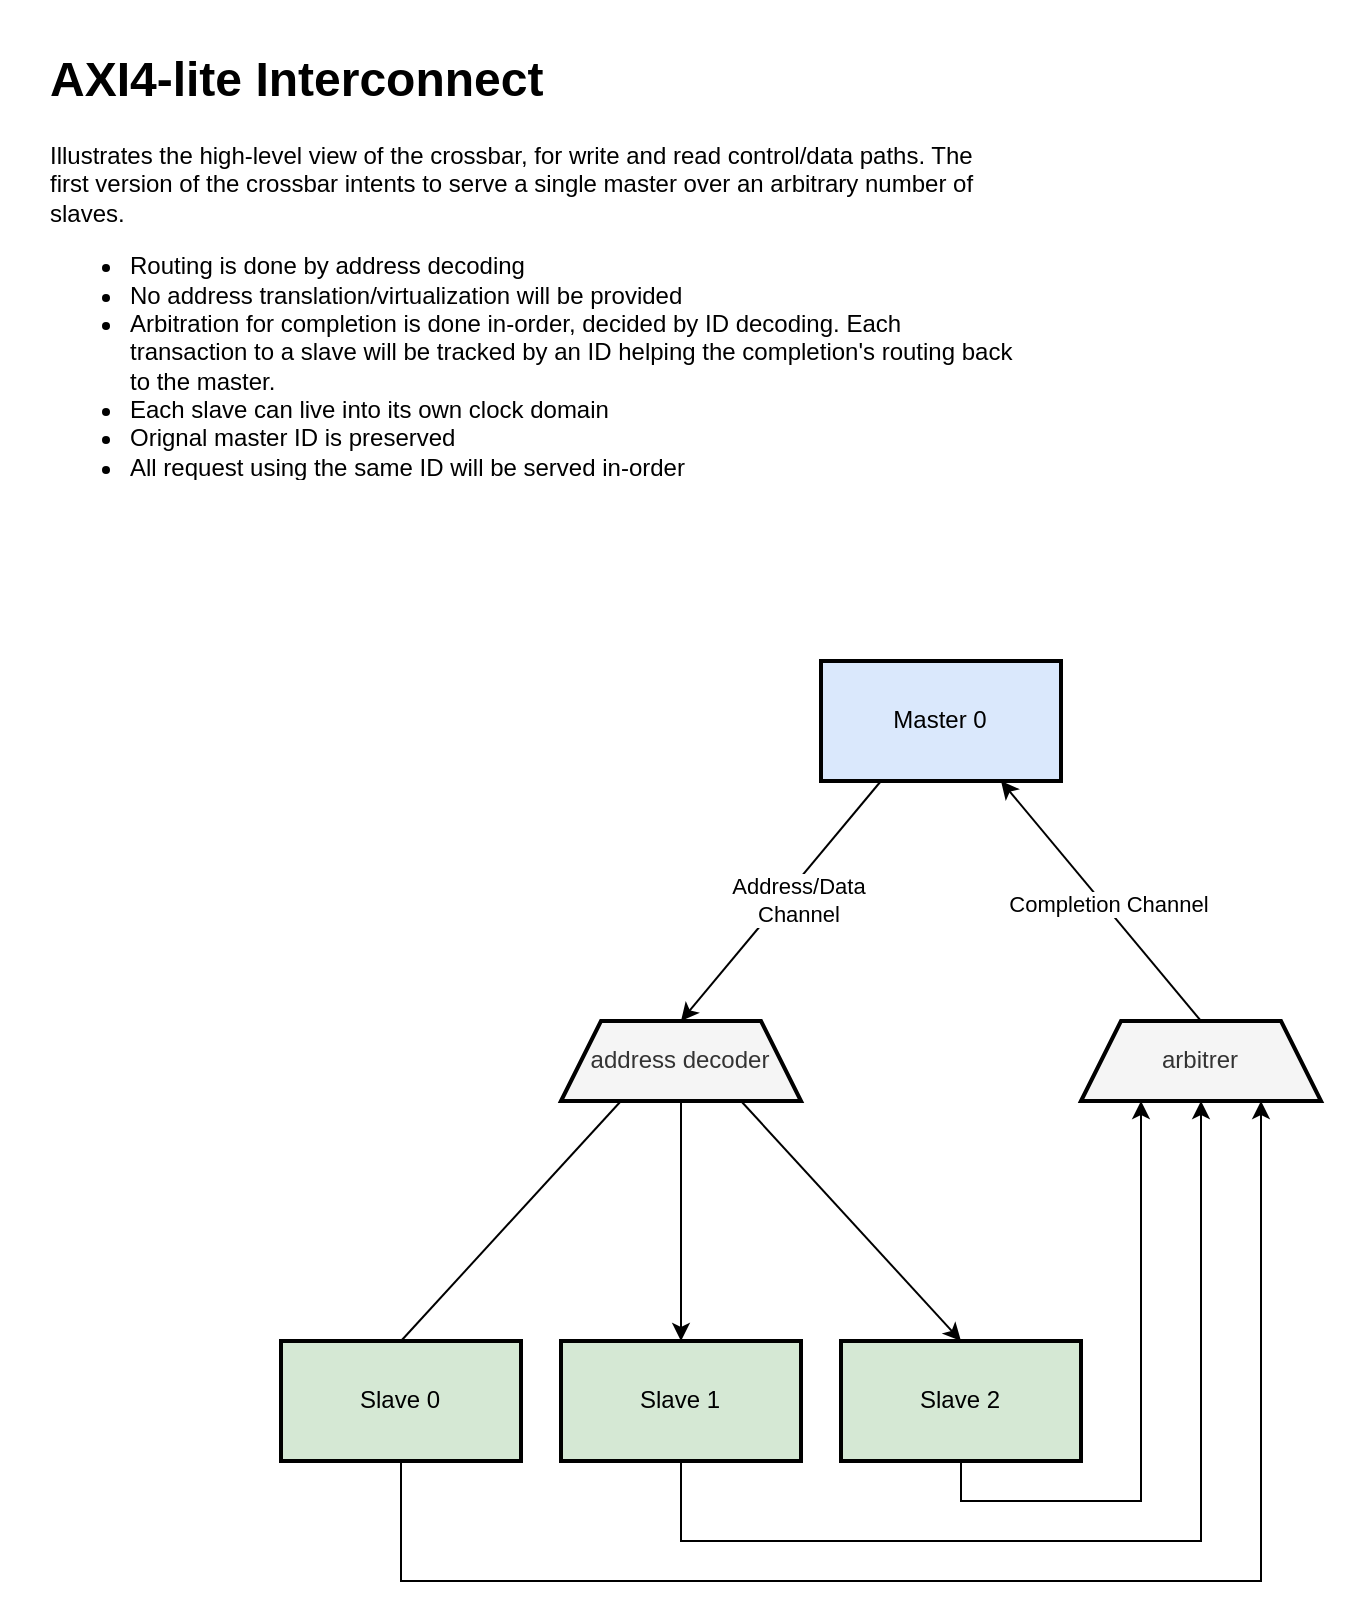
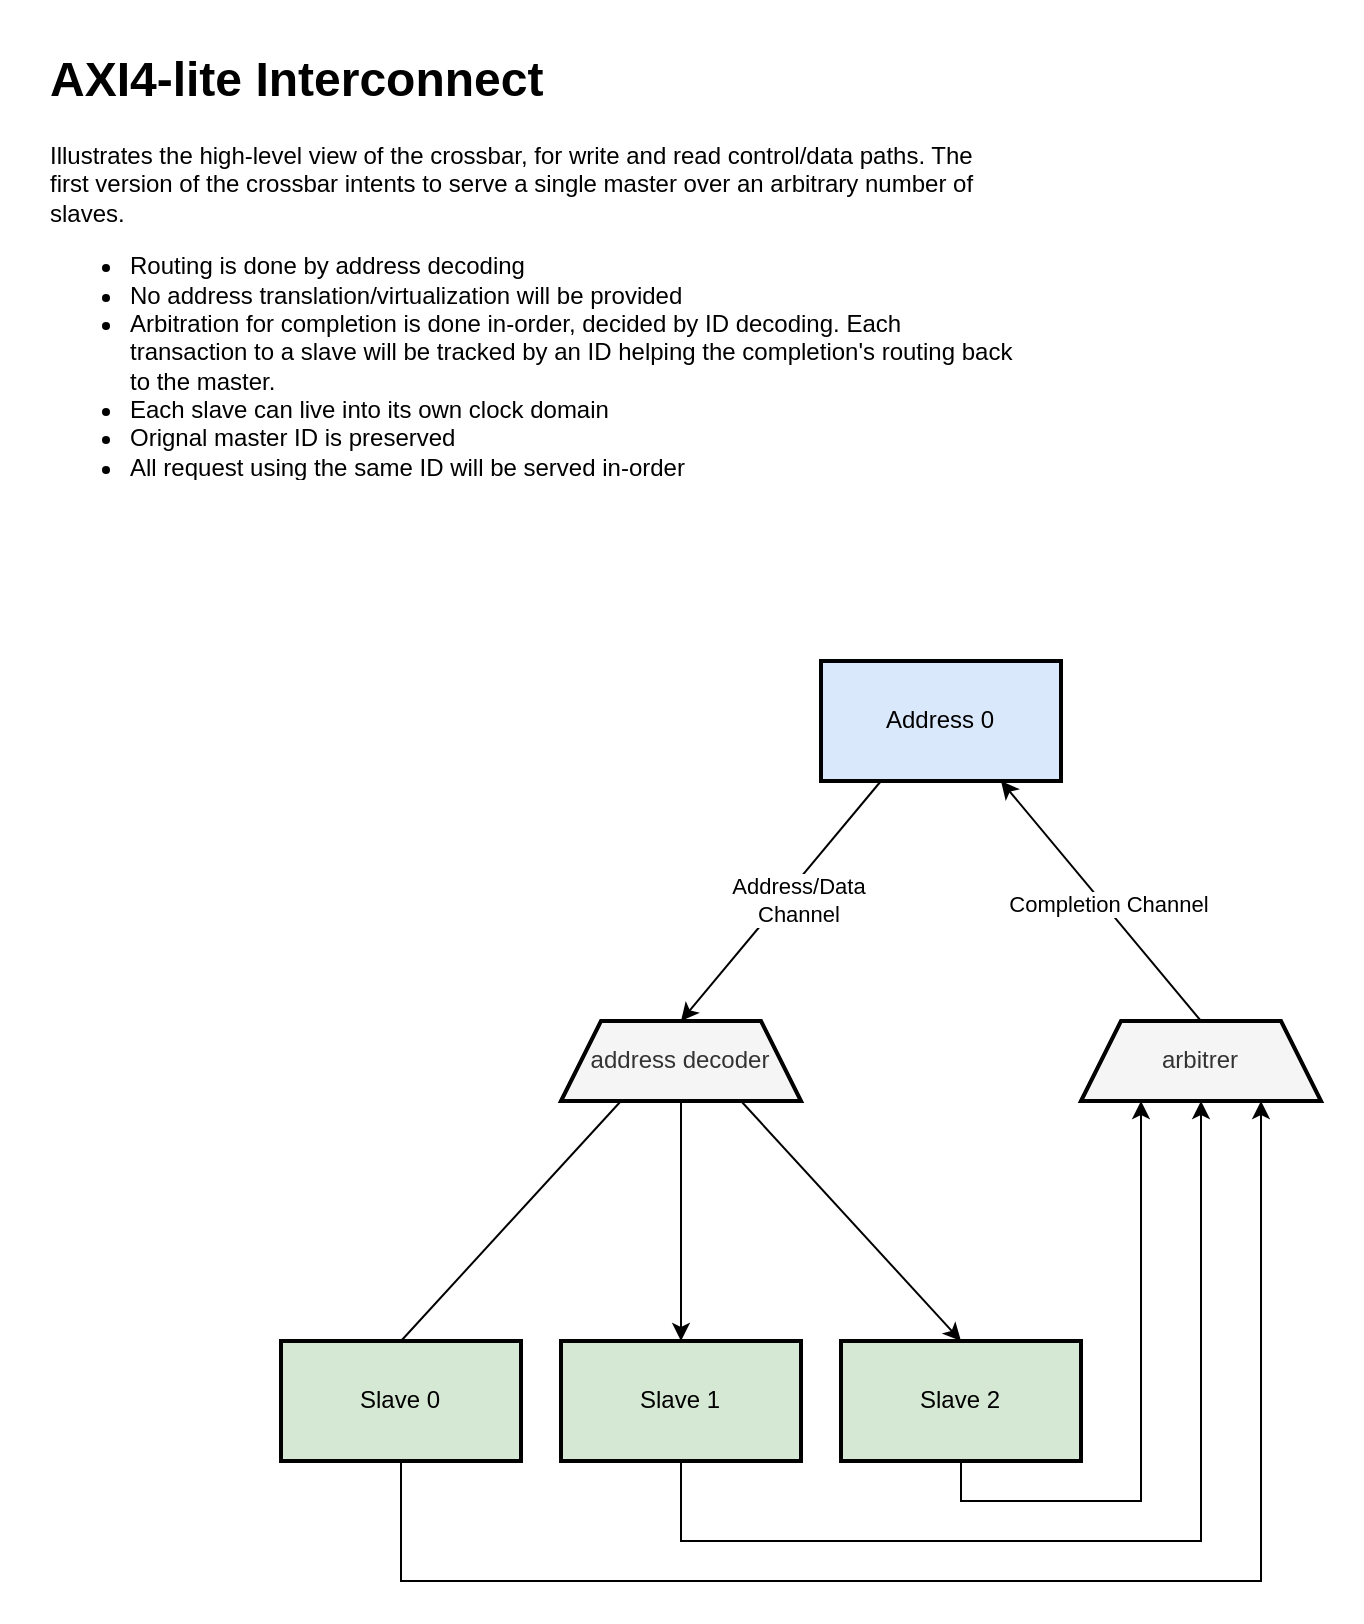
- <mxCell id="4" value="Master 0" style="rounded=0;whiteSpace=wrap;html=1;fillColor=#dae8fc;strokeWidth=2;" parent="1" vertex="1"><mxGeometry x="410" y="330" width="120" height="60" as="geometry" /></mxCell>
+ <mxCell id="4" value="Address 0" style="rounded=0;whiteSpace=wrap;html=1;fillColor=#dae8fc;strokeWidth=2;" parent="1" vertex="1"><mxGeometry x="410" y="330" width="120" height="60" as="geometry" /></mxCell>
